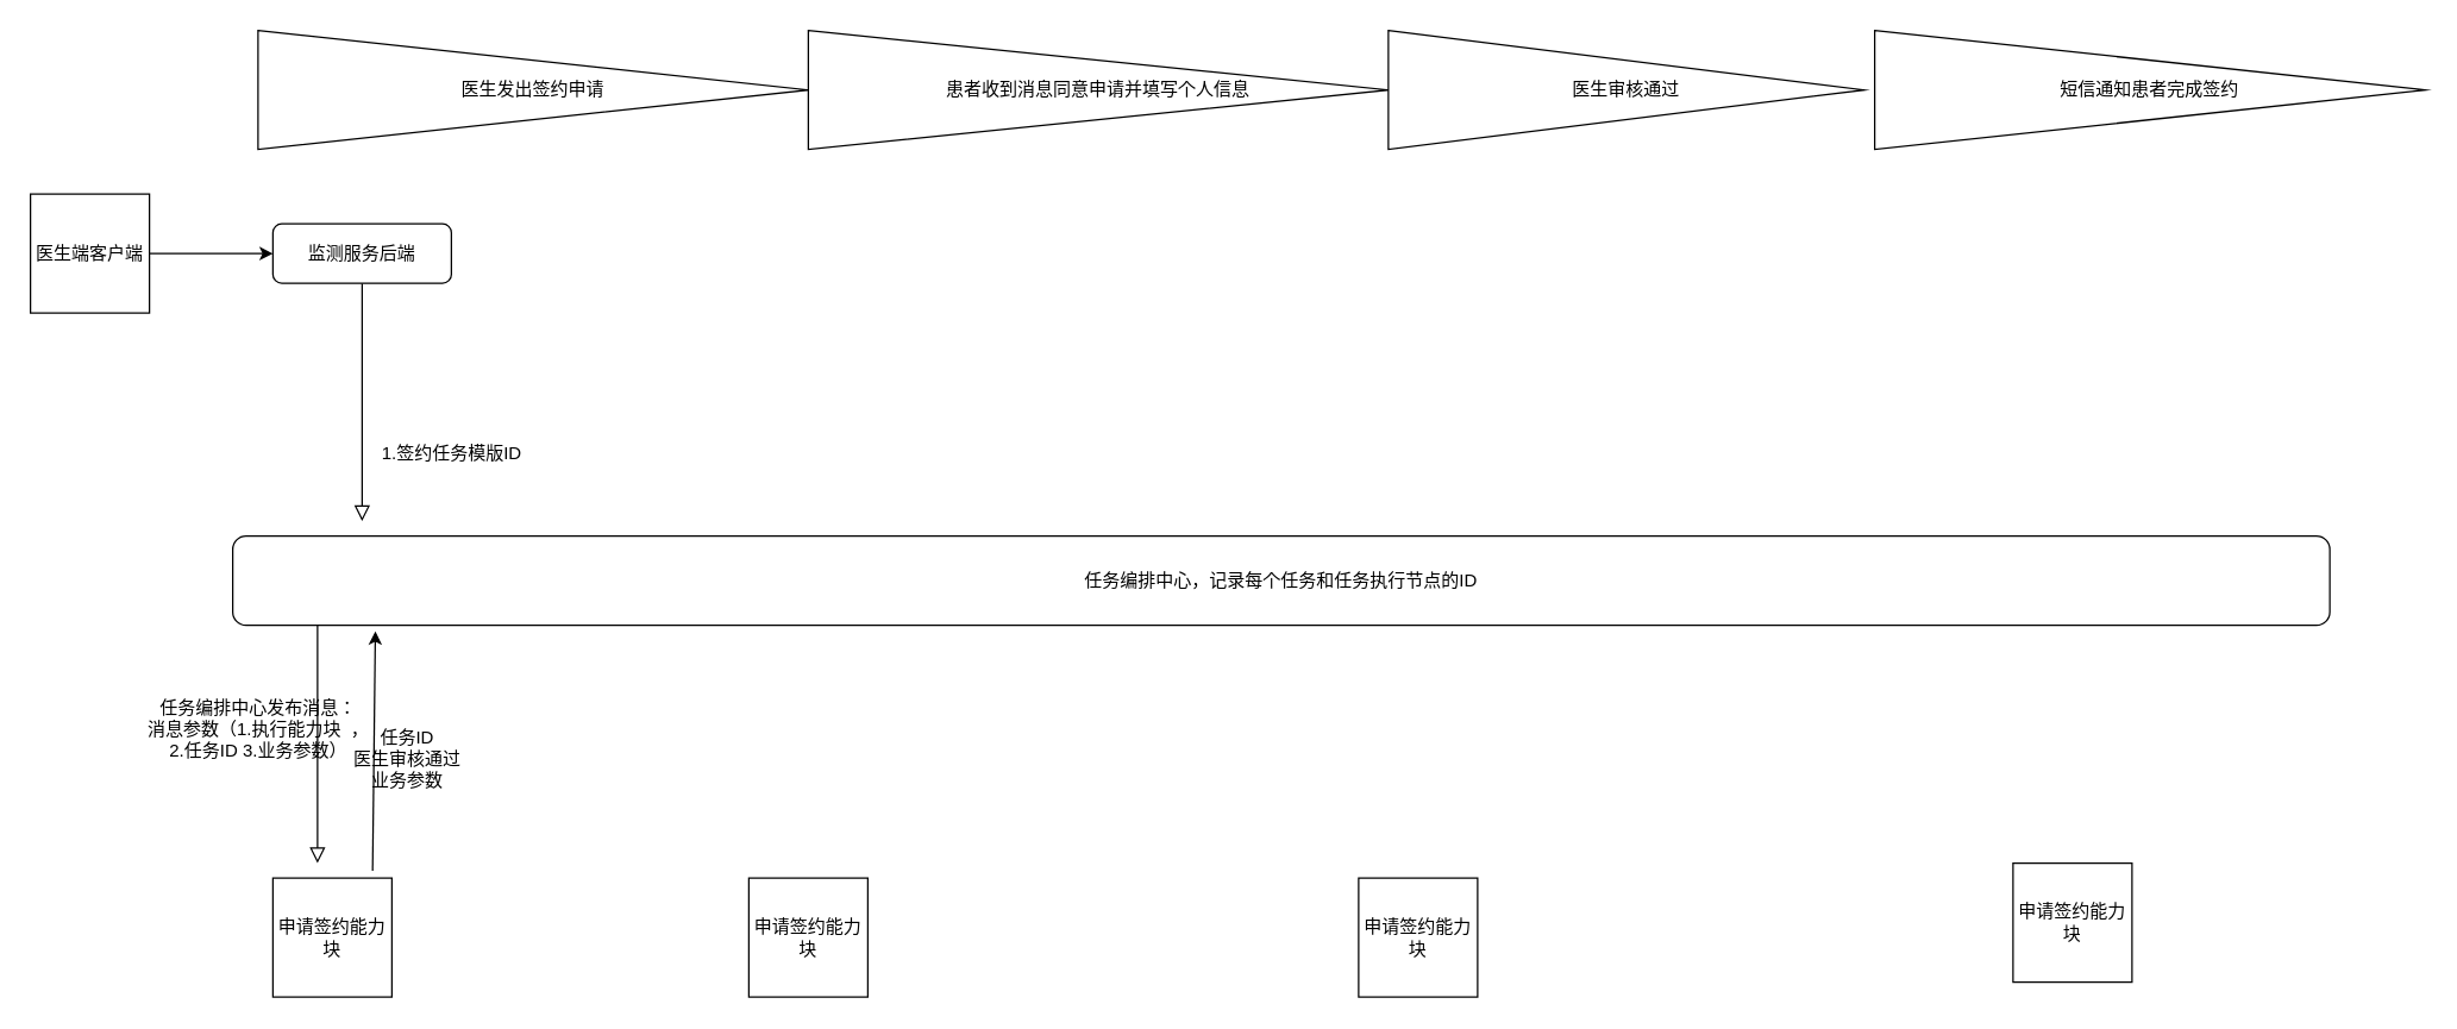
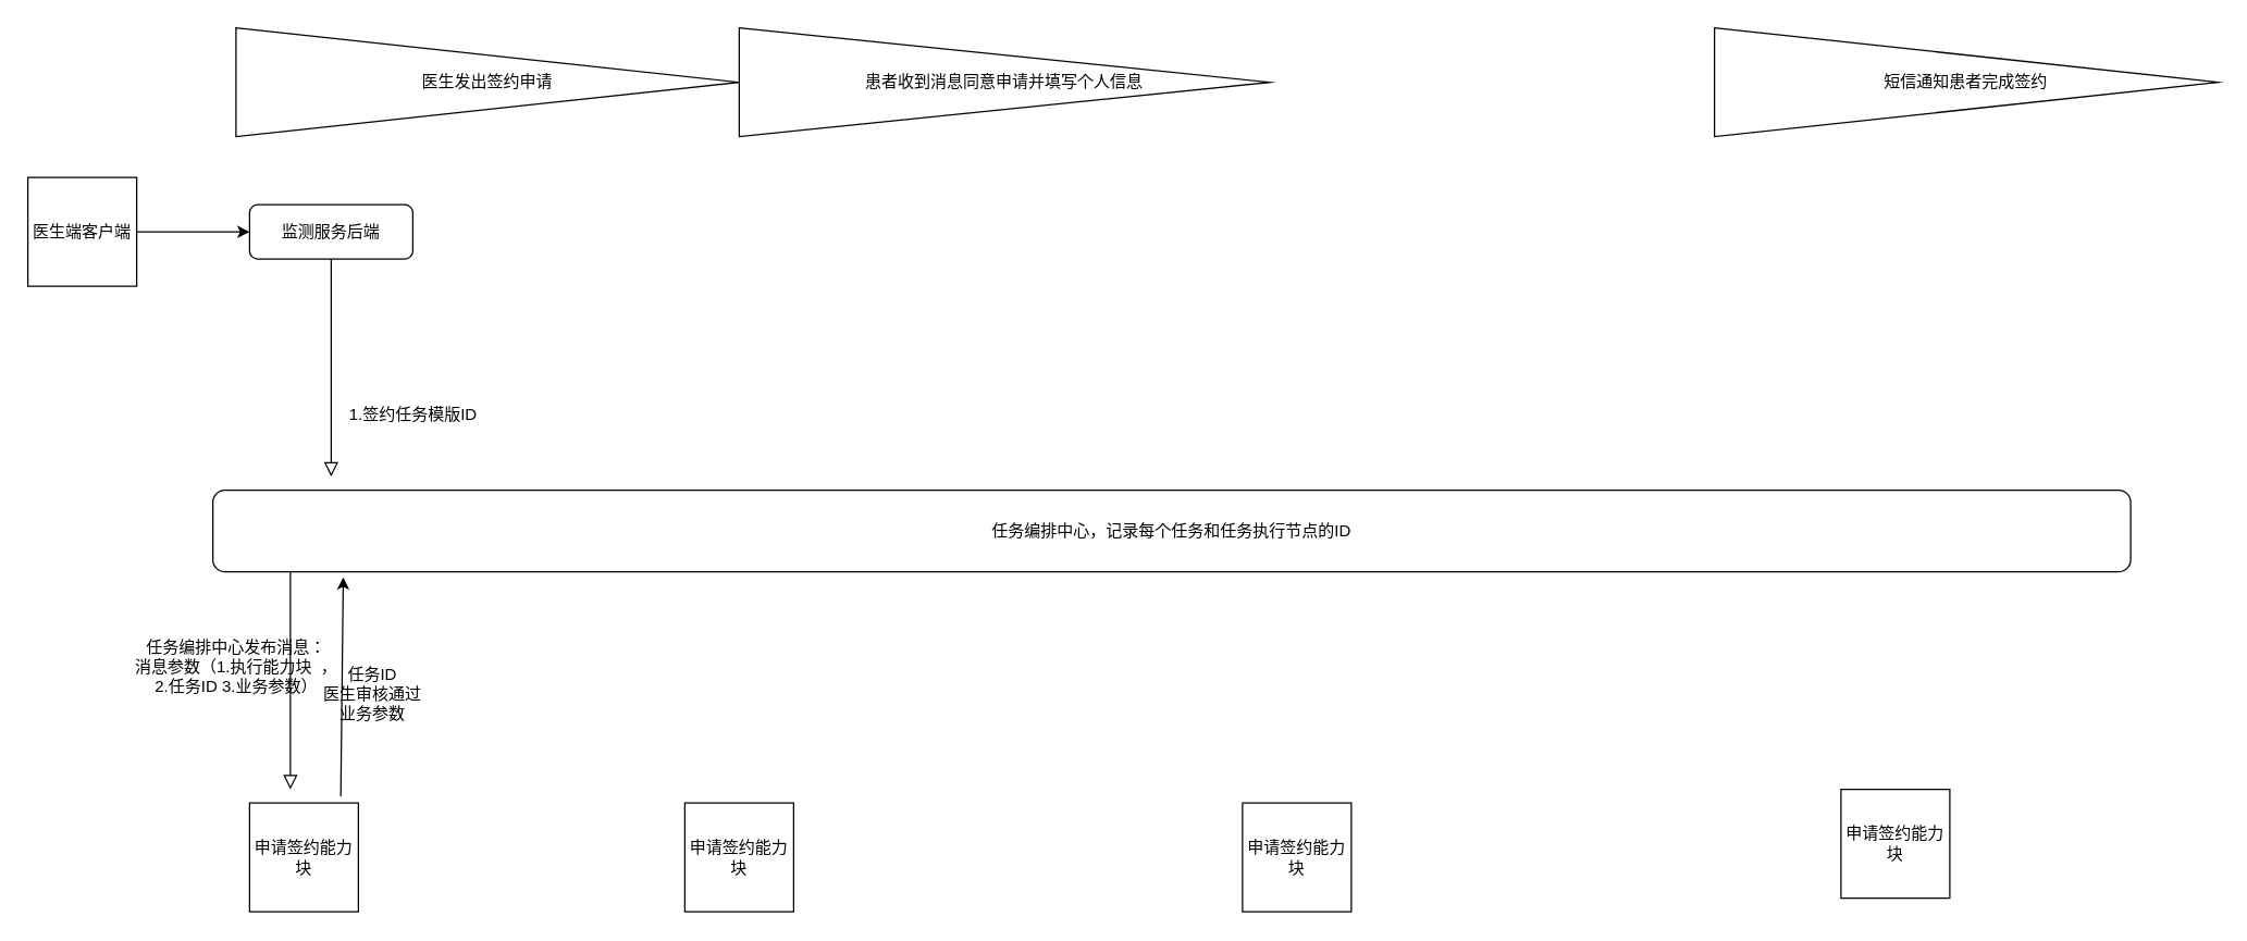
- <mxCell id="8" value="医生审核通过" style="triangle;whiteSpace=wrap;html=1;" vertex="1" parent="1"><mxGeometry x="933" y="20" width="320" height="80" as="geometry" /></mxCell>
